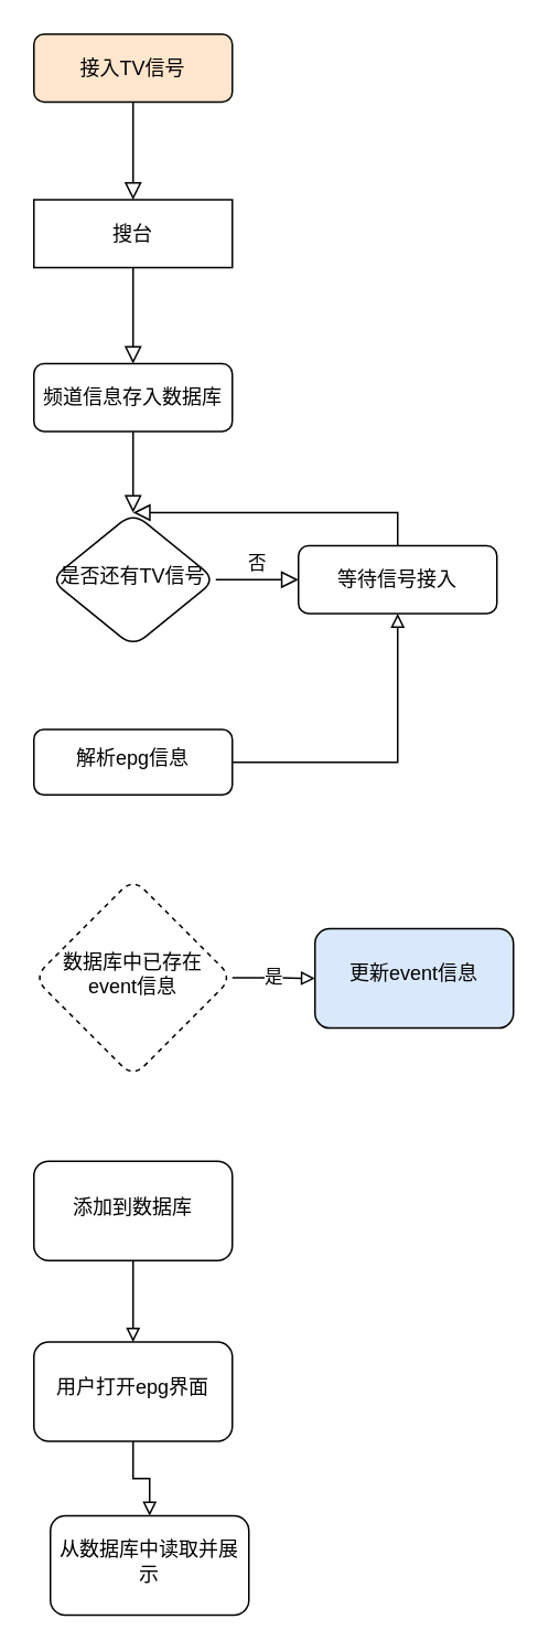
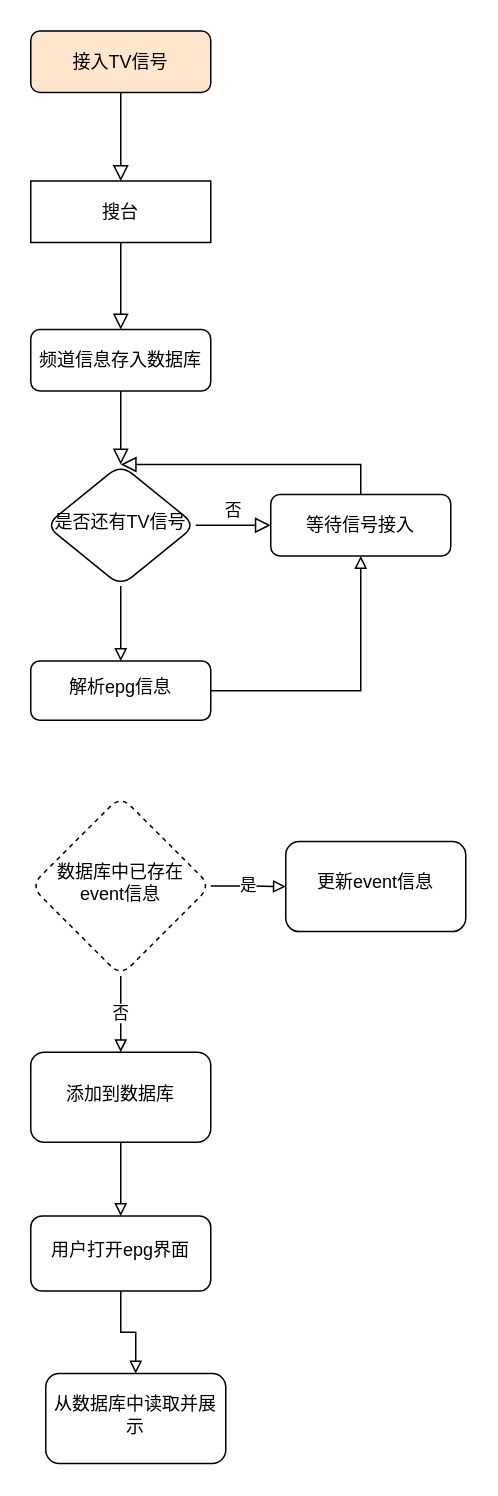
+ <mxCell id="5" value="" style="edgeStyle=orthogonalEdgeStyle;rounded=0;orthogonalLoop=1;jettySize=auto;html=1;endArrow=block;endFill=0;" edge="1" parent="1" source="6" target="12"><mxGeometry relative="1" as="geometry" /></mxCell>
- <mxCell id="16" value="&lt;div&gt;更新event信息&lt;/div&gt;" style="whiteSpace=wrap;html=1;rounded=1;shadow=0;strokeWidth=1;spacing=6;spacingTop=-4;glass=0;fillColor=#dae8fc;" vertex="1" parent="1"><mxGeometry x="190" y="560.375" width="120" height="60" as="geometry" /></mxCell>
+ <mxCell id="16" value="&lt;div&gt;更新event信息&lt;/div&gt;" style="whiteSpace=wrap;html=1;rounded=1;shadow=0;strokeWidth=1;spacing=6;spacingTop=-4;glass=0;" vertex="1" parent="1"><mxGeometry x="190" y="560.375" width="120" height="60" as="geometry" /></mxCell>
+ <mxCell id="14" value="否" style="edgeStyle=orthogonalEdgeStyle;rounded=0;orthogonalLoop=1;jettySize=auto;html=1;endArrow=block;endFill=0;" edge="1" parent="1" source="15" target="18"><mxGeometry relative="1" as="geometry" /></mxCell>
- <mxCell id="20" value="&lt;div&gt;用户打开epg界面&lt;/div&gt;" style="whiteSpace=wrap;html=1;rounded=1;shadow=0;strokeWidth=1;spacing=6;spacingTop=-4;glass=0;" vertex="1" parent="1"><mxGeometry x="20" y="809.995" width="120" height="60" as="geometry" /></mxCell>
+ <mxCell id="20" value="&lt;div&gt;用户打开epg界面&lt;/div&gt;" style="whiteSpace=wrap;html=1;rounded=1;shadow=0;strokeWidth=1;spacing=6;spacingTop=-4;glass=0;" vertex="1" parent="1"><mxGeometry x="20" y="809.995" width="120" height="50" as="geometry" /></mxCell>
